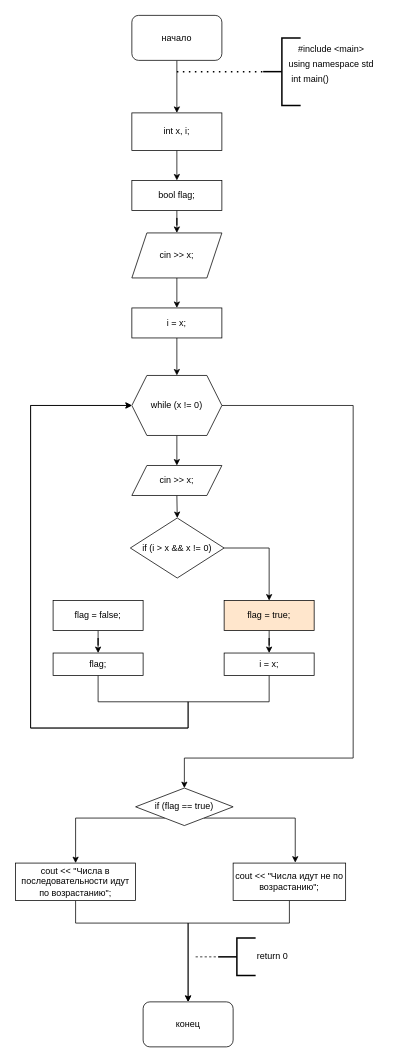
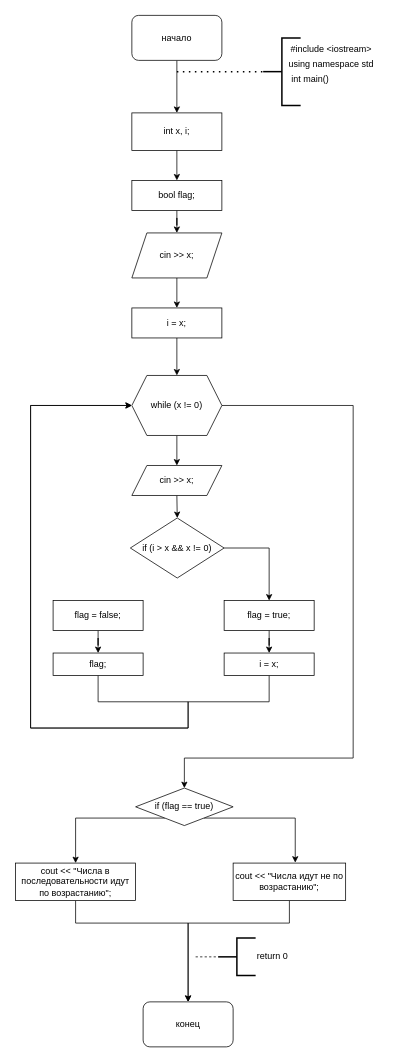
- <mxCell id="7" value="#include &amp;lt;main&amp;gt; " style="text;html=1;strokeColor=none;fillColor=none;align=center;verticalAlign=middle;whiteSpace=wrap;rounded=0;" vertex="1" parent="1"><mxGeometry x="370" y="50" width="142" height="30" as="geometry" /></mxCell>
+ <mxCell id="7" value="#include &amp;lt;iostream&amp;gt; " style="text;html=1;strokeColor=none;fillColor=none;align=center;verticalAlign=middle;whiteSpace=wrap;rounded=0;" vertex="1" parent="1"><mxGeometry x="370" y="50" width="142" height="30" as="geometry" /></mxCell>
- <mxCell id="29" value="flag = true;" style="rounded=0;whiteSpace=wrap;html=1;fillColor=#ffe6cc;" vertex="1" parent="1"><mxGeometry x="298" y="800" width="120" height="40" as="geometry" /></mxCell>
+ <mxCell id="29" value="flag = true;" style="rounded=0;whiteSpace=wrap;html=1;" vertex="1" parent="1"><mxGeometry x="298" y="800" width="120" height="40" as="geometry" /></mxCell>
